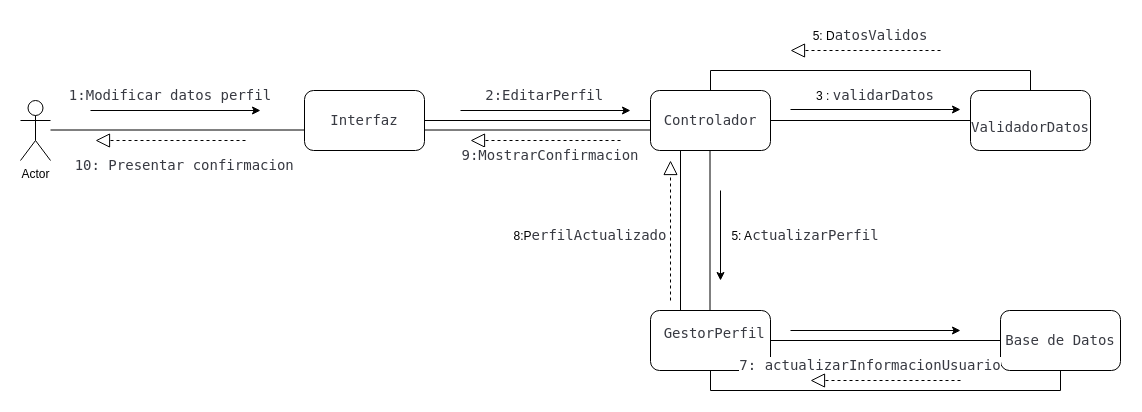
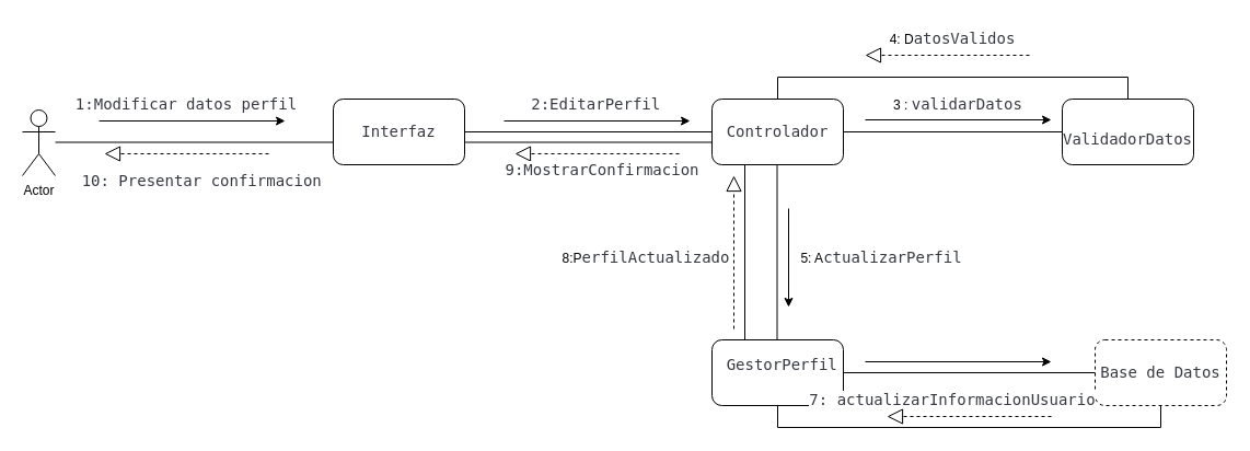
- <mxCell id="17" value="5: D&lt;span style=&quot;color: rgb(56, 58, 66); font-family: jetbrains, &amp;quot;jetbrains Fallback&amp;quot;, Menlo, Monaco, monospace, monospace; font-size: 14px; text-align: left; white-space: pre; background-color: rgb(255, 255, 255);&quot;&gt;atosValidos&lt;/span&gt;" style="text;html=1;align=center;verticalAlign=middle;whiteSpace=wrap;rounded=0;" vertex="1" parent="1"><mxGeometry x="810" y="20" width="120" height="30" as="geometry" /></mxCell>
+ <mxCell id="17" value="4: D&lt;span style=&quot;color: rgb(56, 58, 66); font-family: jetbrains, &amp;quot;jetbrains Fallback&amp;quot;, Menlo, Monaco, monospace, monospace; font-size: 14px; text-align: left; white-space: pre; background-color: rgb(255, 255, 255);&quot;&gt;atosValidos&lt;/span&gt;" style="text;html=1;align=center;verticalAlign=middle;whiteSpace=wrap;rounded=0;" vertex="1" parent="1"><mxGeometry x="810" y="20" width="120" height="30" as="geometry" /></mxCell>
- <mxCell id="4" value="&lt;span style=&quot;color: rgb(56, 58, 66); font-family: jetbrains, &amp;quot;jetbrains Fallback&amp;quot;, Menlo, Monaco, monospace, monospace; font-size: 14px; text-align: left; white-space: pre; background-color: rgb(255, 255, 255);&quot;&gt;Base de Datos&lt;/span&gt;" style="rounded=1;whiteSpace=wrap;html=1;" vertex="1" parent="1"><mxGeometry x="1000" y="310" width="120" height="60" as="geometry" /></mxCell>
+ <mxCell id="4" value="&lt;span style=&quot;color: rgb(56, 58, 66); font-family: jetbrains, &amp;quot;jetbrains Fallback&amp;quot;, Menlo, Monaco, monospace, monospace; font-size: 14px; text-align: left; white-space: pre; background-color: rgb(255, 255, 255);&quot;&gt;Base de Datos&lt;/span&gt;" style="rounded=1;whiteSpace=wrap;html=1;dashed=1;" vertex="1" parent="1"><mxGeometry x="1000" y="310" width="120" height="60" as="geometry" /></mxCell>
